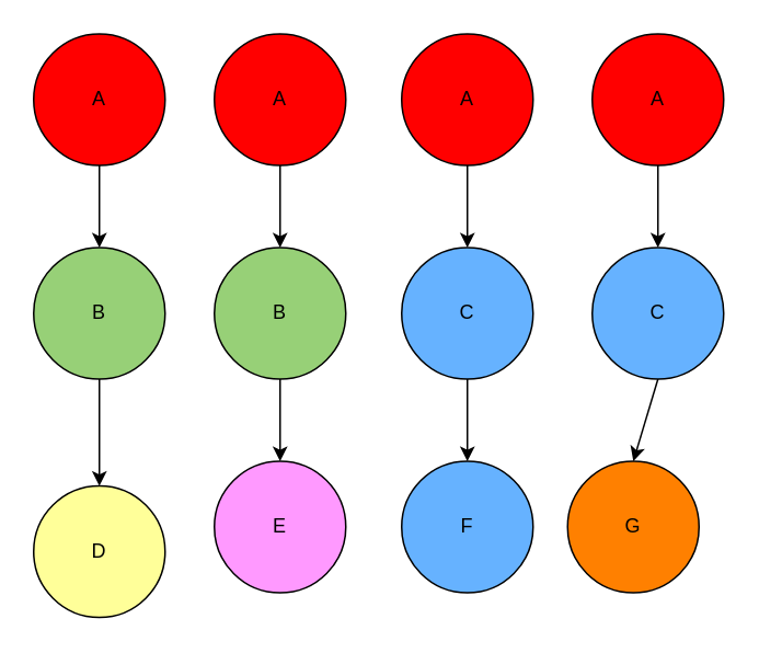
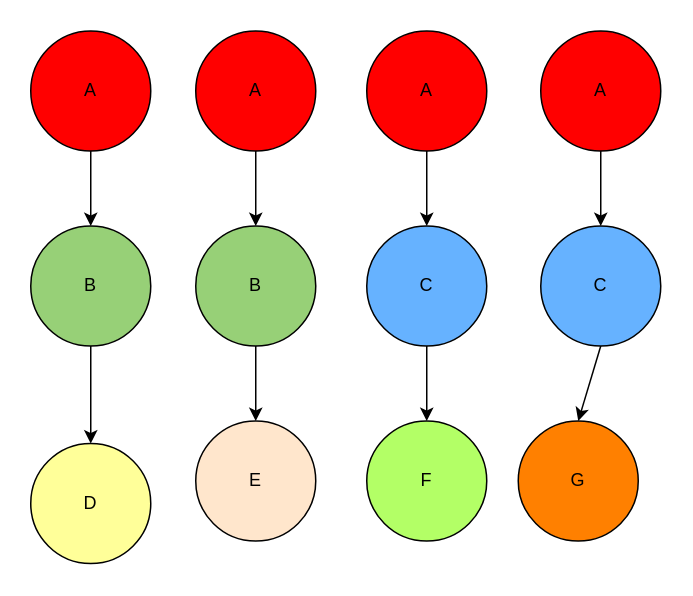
- <mxCell id="9" value="E" style="ellipse;whiteSpace=wrap;html=1;aspect=fixed;fillColor=#FF99FF;" vertex="1" parent="1"><mxGeometry x="130" y="280" width="80" height="80" as="geometry" /></mxCell>
+ <mxCell id="9" value="E" style="ellipse;whiteSpace=wrap;html=1;aspect=fixed;fillColor=#ffe6cc;" vertex="1" parent="1"><mxGeometry x="130" y="280" width="80" height="80" as="geometry" /></mxCell>
- <mxCell id="14" value="F" style="ellipse;whiteSpace=wrap;html=1;aspect=fixed;fillColor=#66b2ff;" vertex="1" parent="1"><mxGeometry x="244" y="280" width="80" height="80" as="geometry" /></mxCell>
+ <mxCell id="14" value="F" style="ellipse;whiteSpace=wrap;html=1;aspect=fixed;fillColor=#B3FF66;" vertex="1" parent="1"><mxGeometry x="244" y="280" width="80" height="80" as="geometry" /></mxCell>
